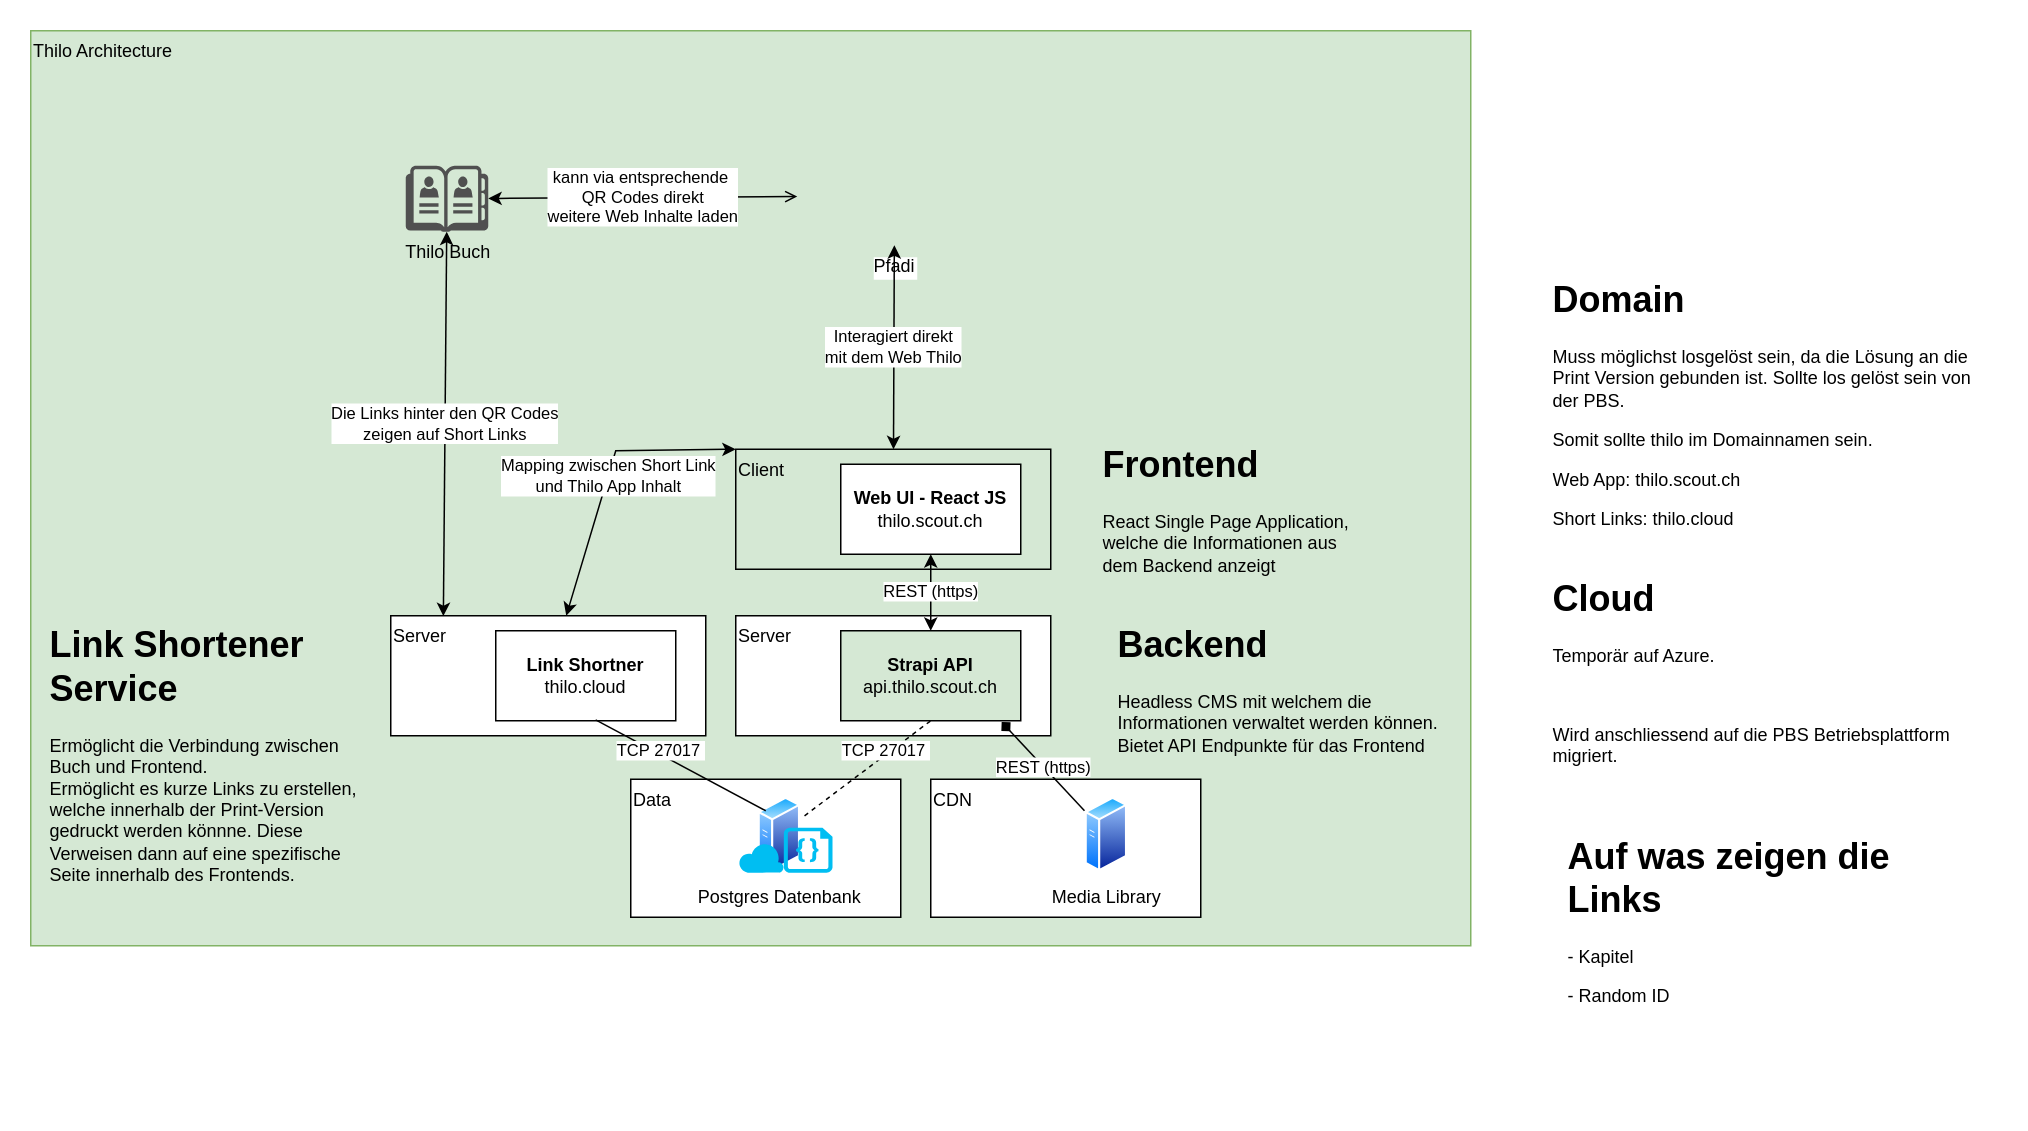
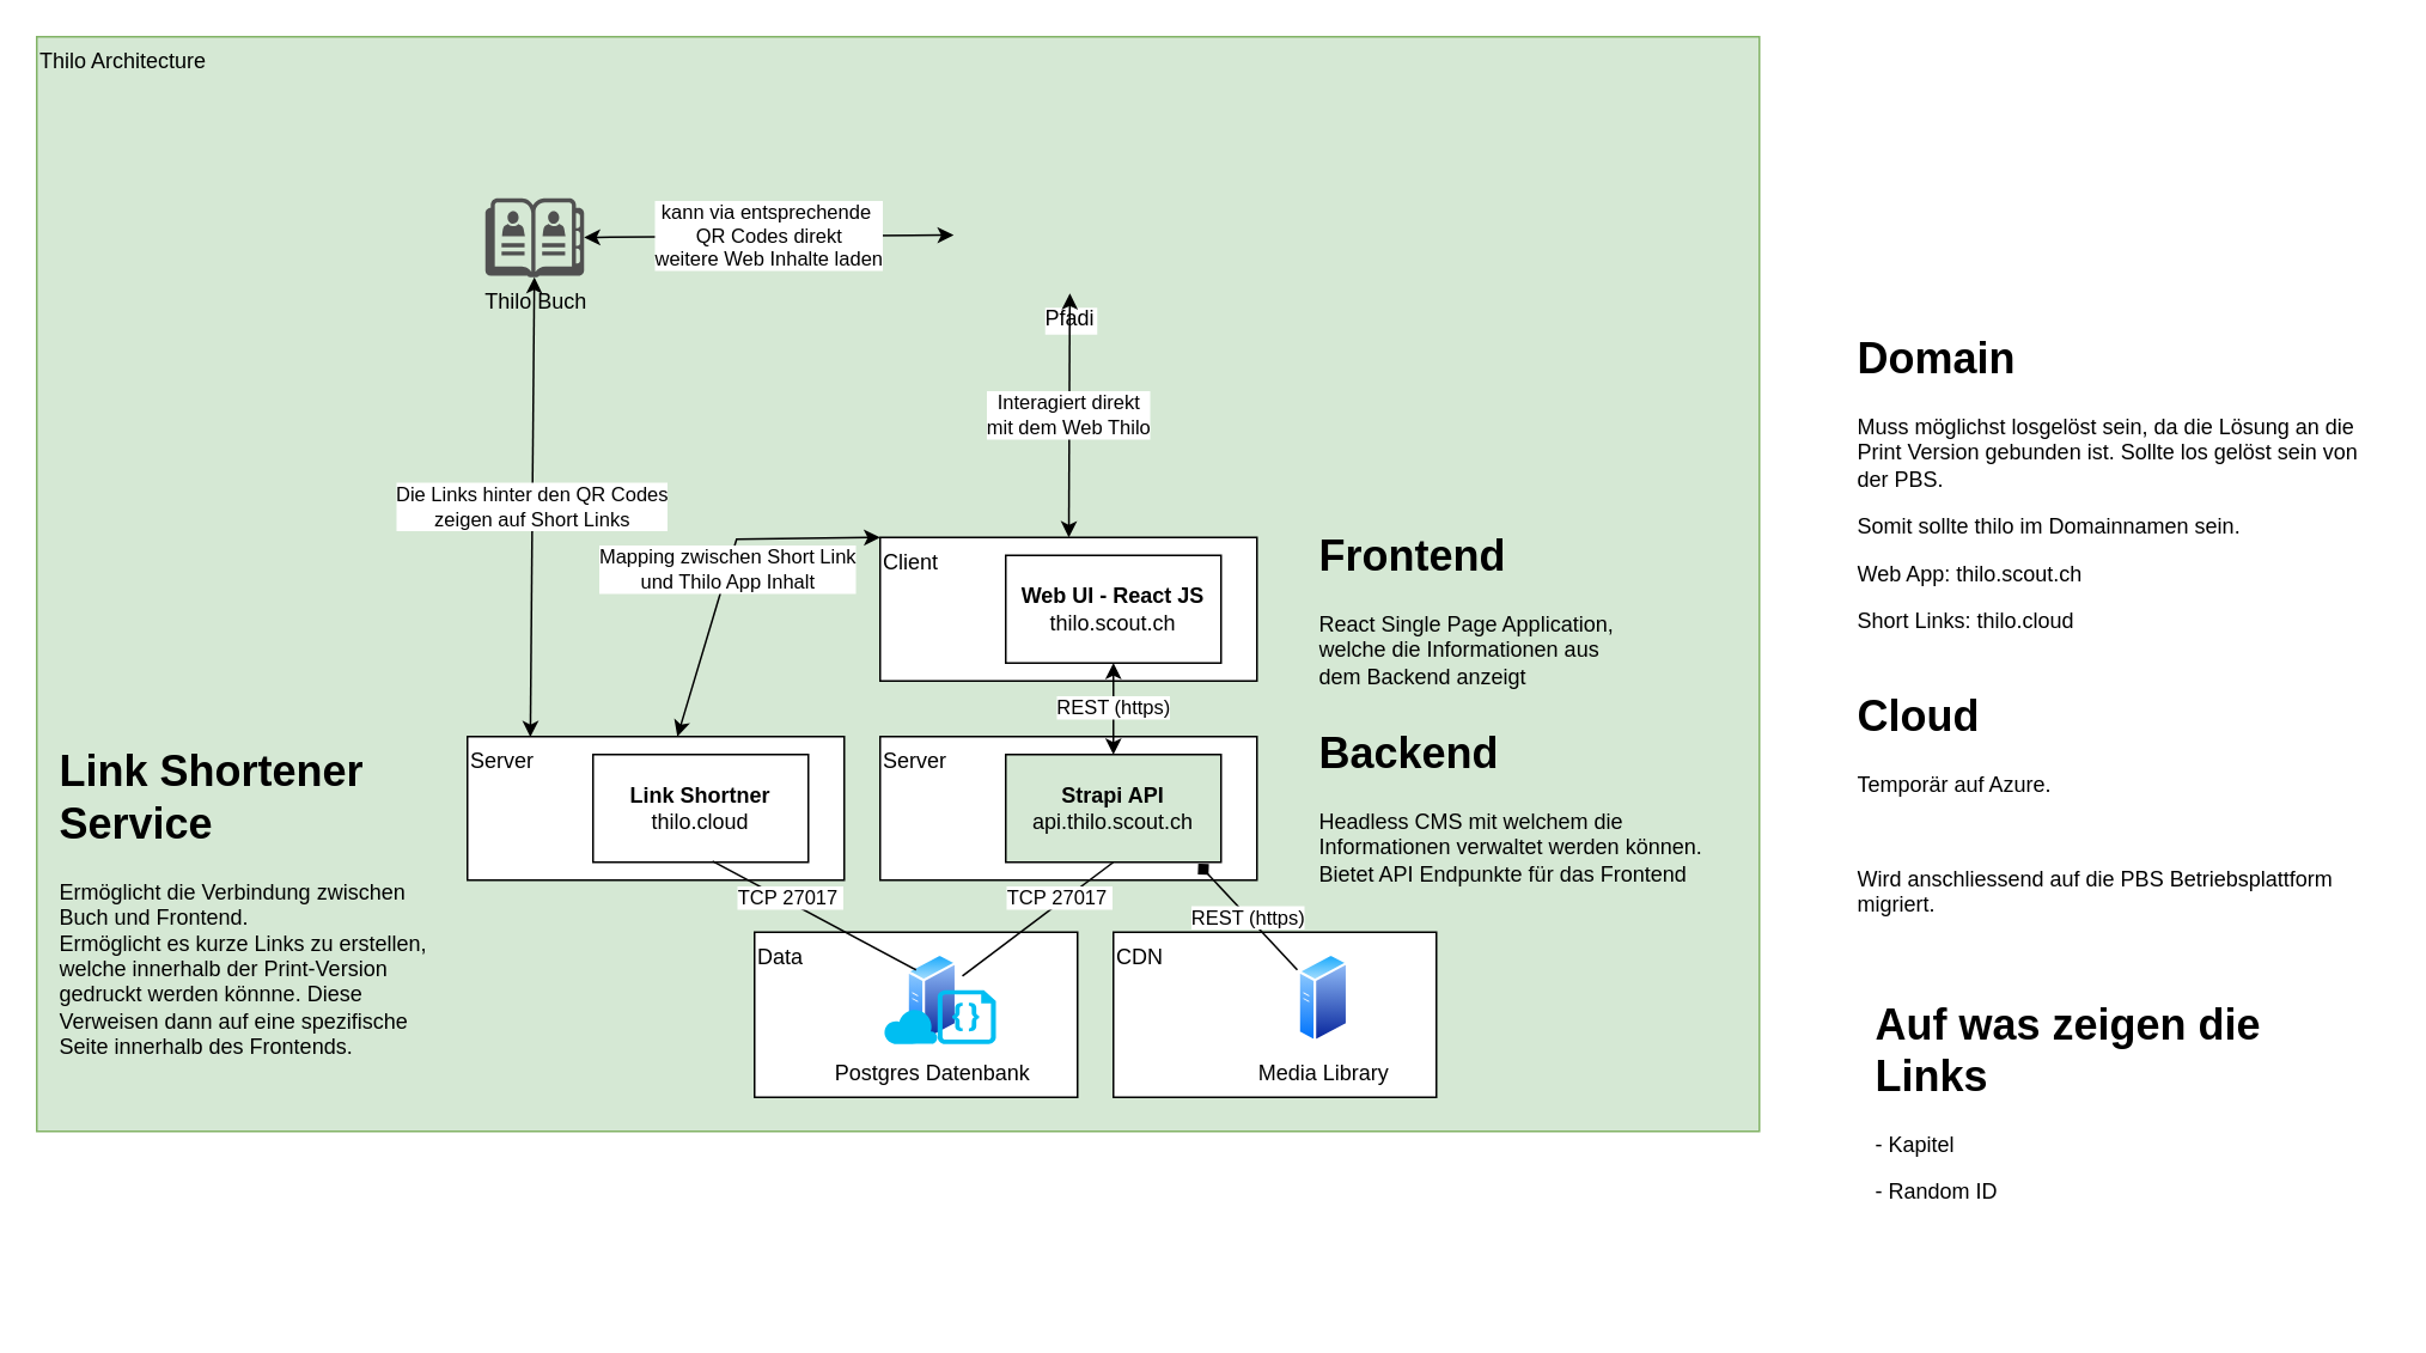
- <mxCell id="25" value="kann via entsprechende&amp;nbsp;&lt;br&gt;QR Codes direkt&lt;br&gt;weitere Web Inhalte laden" style="endArrow=open;startArrow=classic;html=1;rounded=0;entryX=0;entryY=0.75;entryDx=0;entryDy=0;" parent="1" source="23" target="22" edge="1"><mxGeometry width="50" height="50" relative="1" as="geometry"><mxPoint x="230" y="-40" as="sourcePoint" /><mxPoint x="280" y="-90" as="targetPoint" /></mxGeometry></mxCell>
+ <mxCell id="25" value="kann via entsprechende&amp;nbsp;&lt;br&gt;QR Codes direkt&lt;br&gt;weitere Web Inhalte laden" style="endArrow=classic;startArrow=classic;html=1;rounded=0;entryX=0;entryY=0.75;entryDx=0;entryDy=0;" parent="1" source="23" target="22" edge="1"><mxGeometry width="50" height="50" relative="1" as="geometry"><mxPoint x="230" y="-40" as="sourcePoint" /><mxPoint x="280" y="-90" as="targetPoint" /></mxGeometry></mxCell>
- <mxCell id="3" value="Client" style="rounded=0;whiteSpace=wrap;html=1;align=left;verticalAlign=top;fillColor=#d5e8d4;" parent="1" vertex="1"><mxGeometry x="490" y="299" width="210" height="80" as="geometry" /></mxCell>
+ <mxCell id="3" value="Client" style="rounded=0;whiteSpace=wrap;html=1;align=left;verticalAlign=top;" parent="1" vertex="1"><mxGeometry x="490" y="299" width="210" height="80" as="geometry" /></mxCell>
- <mxCell id="20" value="&lt;h1&gt;Backend&lt;/h1&gt;&lt;p&gt;Headless CMS mit welchem die Informationen verwaltet werden können. Bietet API Endpunkte für das Frontend&lt;/p&gt;" style="text;html=1;strokeColor=none;fillColor=none;spacing=5;spacingTop=-20;whiteSpace=wrap;overflow=hidden;rounded=0;" parent="1" vertex="1"><mxGeometry x="740" y="410" width="222" height="100" as="geometry" /></mxCell>
+ <mxCell id="20" value="&lt;h1&gt;Backend&lt;/h1&gt;&lt;p&gt;Headless CMS mit welchem die Informationen verwaltet werden können. Bietet API Endpunkte für das Frontend&lt;/p&gt;" style="text;html=1;strokeColor=none;fillColor=none;spacing=5;spacingTop=-20;whiteSpace=wrap;overflow=hidden;rounded=0;" parent="1" vertex="1"><mxGeometry x="730" y="400" width="222" height="100" as="geometry" /></mxCell>
- <mxCell id="9" value="TCP&amp;nbsp;27017&amp;nbsp;" style="endArrow=none;html=1;rounded=0;entryX=0.5;entryY=1;entryDx=0;entryDy=0;dashed=1;" parent="1" source="10" target="6" edge="1"><mxGeometry x="0.317" y="2" width="50" height="50" relative="1" as="geometry"><mxPoint x="651" y="538" as="sourcePoint" /><mxPoint x="600" y="509" as="targetPoint" /><mxPoint as="offset" /></mxGeometry></mxCell>
+ <mxCell id="9" value="TCP&amp;nbsp;27017&amp;nbsp;" style="endArrow=none;html=1;rounded=0;entryX=0.5;entryY=1;entryDx=0;entryDy=0;" parent="1" source="10" target="6" edge="1"><mxGeometry x="0.317" y="2" width="50" height="50" relative="1" as="geometry"><mxPoint x="651" y="538" as="sourcePoint" /><mxPoint x="600" y="509" as="targetPoint" /><mxPoint as="offset" /></mxGeometry></mxCell>
